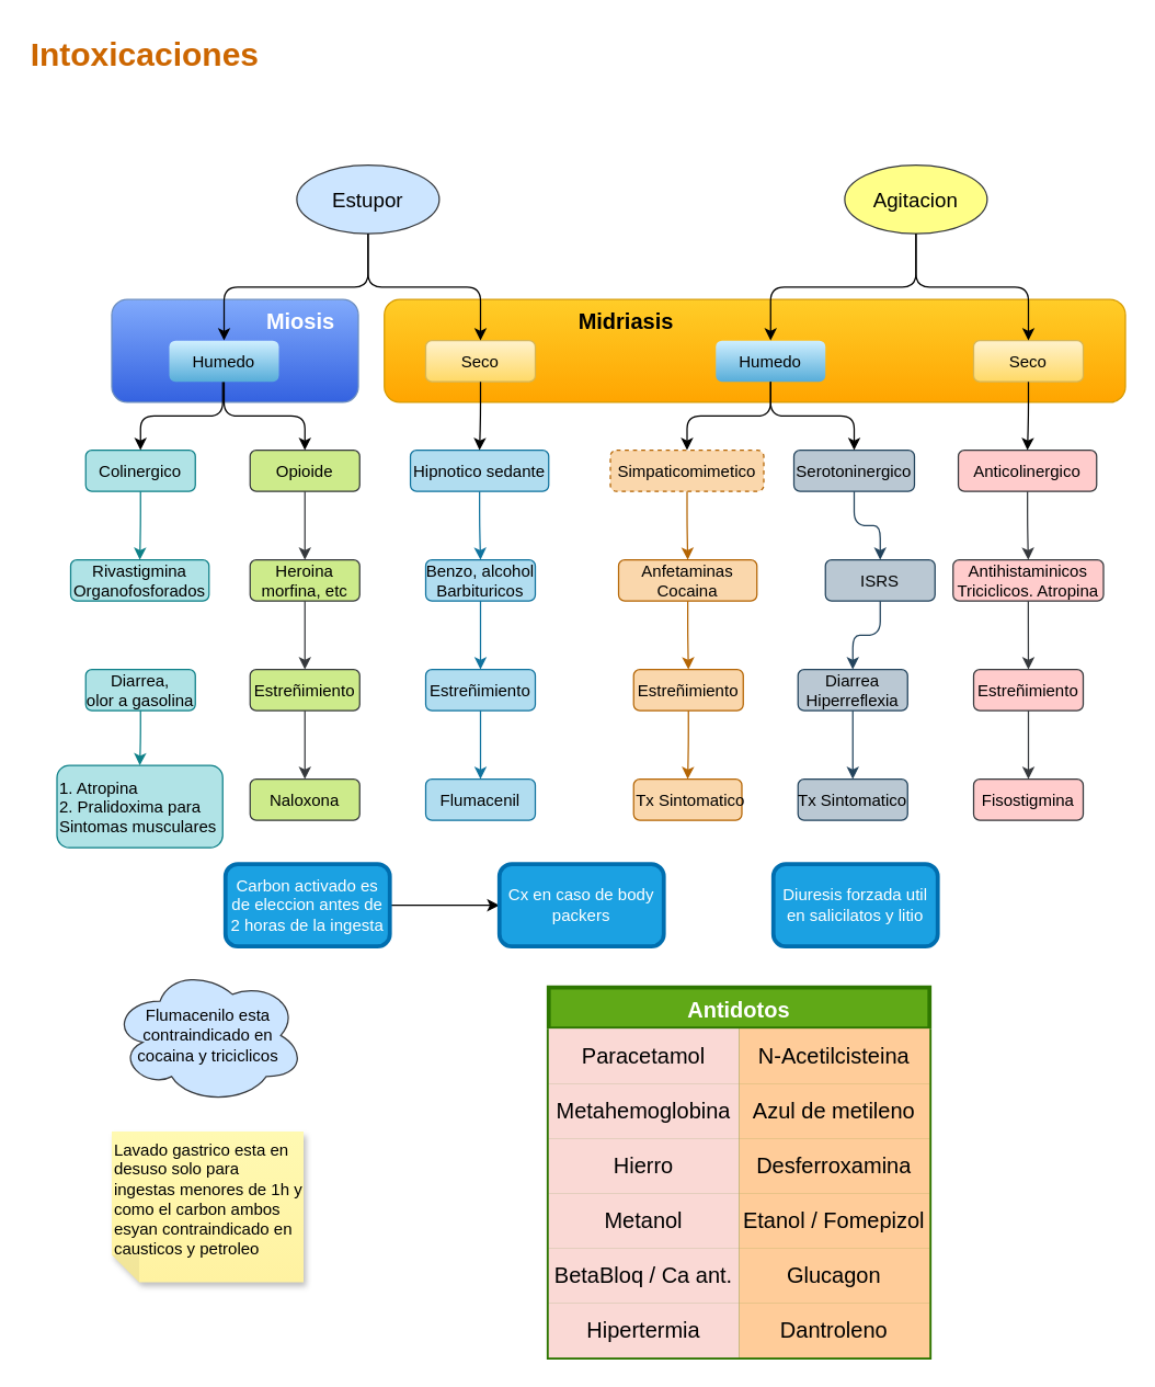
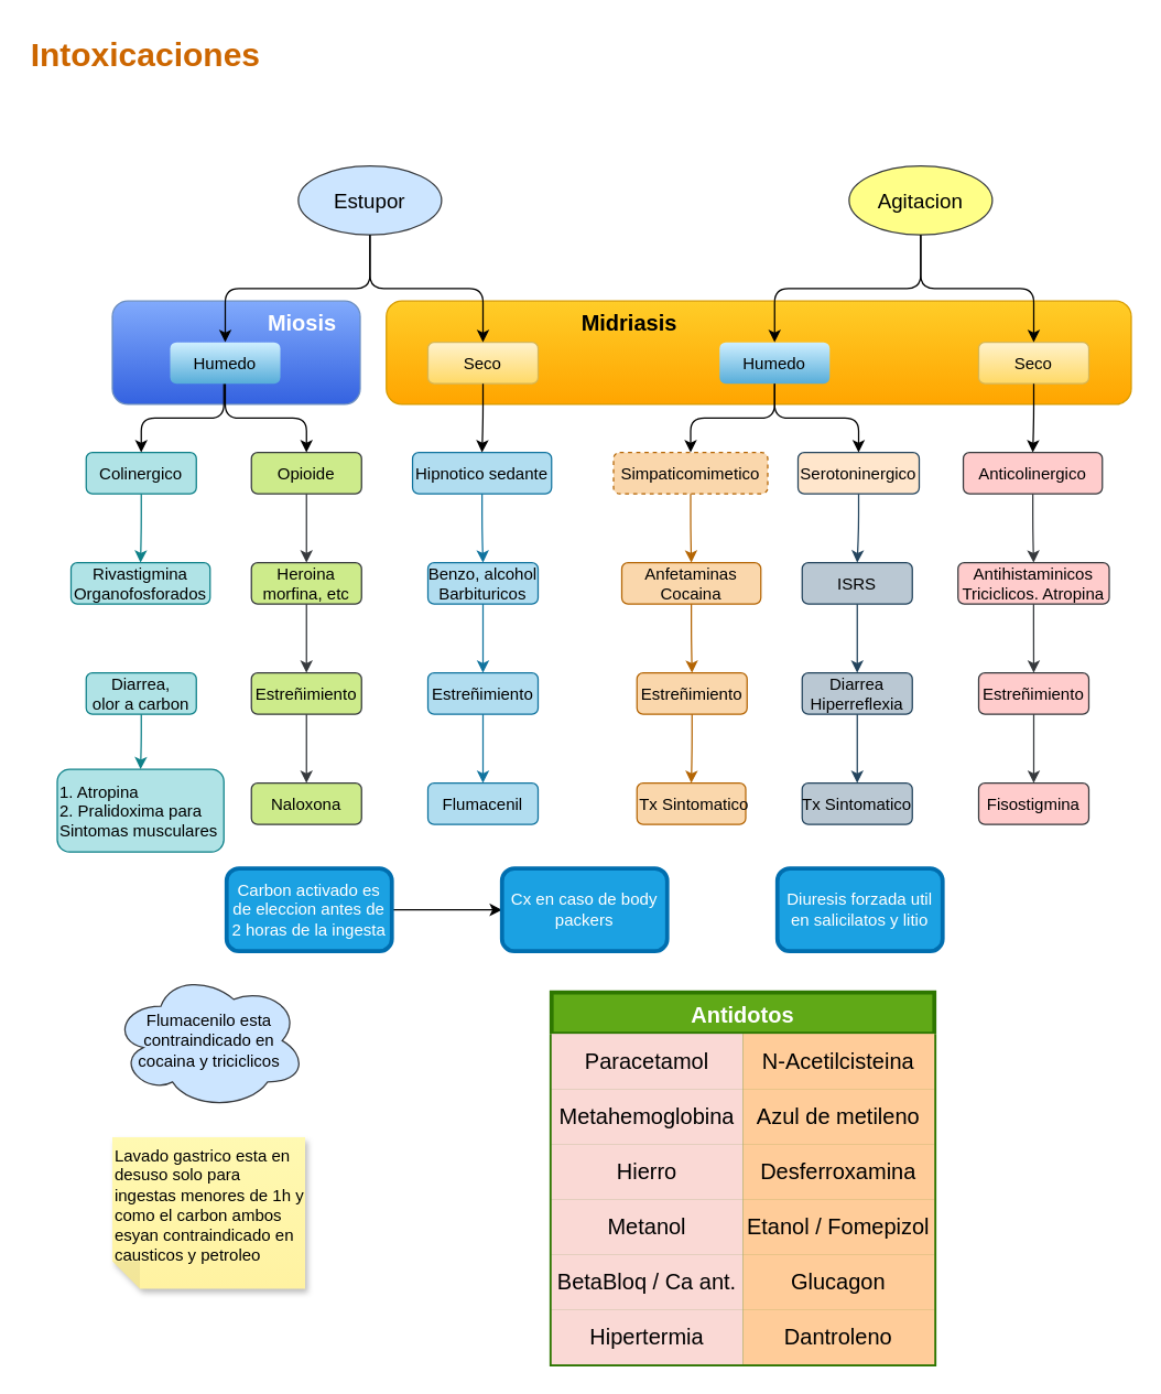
- <mxCell id="40" value="Serotoninergico" style="rounded=1;fillColor=#bac8d3;strokeColor=#23445d;" vertex="1" parent="1"><mxGeometry x="579" y="328" width="88" height="30" as="geometry" /></mxCell>
+ <mxCell id="40" value="Serotoninergico" style="rounded=1;fillColor=#ffe6cc;strokeColor=#23445d;" vertex="1" parent="1"><mxGeometry x="579" y="328" width="88" height="30" as="geometry" /></mxCell>
- <mxCell id="46" value="ISRS" style="rounded=1;fillColor=#bac8d3;strokeColor=#23445d;" vertex="1" parent="1"><mxGeometry x="602.002" y="408" width="80" height="30" as="geometry" /></mxCell>
+ <mxCell id="46" value="ISRS" style="rounded=1;fillColor=#bac8d3;strokeColor=#23445d;" vertex="1" parent="1"><mxGeometry x="582.002" y="408" width="80" height="30" as="geometry" /></mxCell>
- <mxCell id="19" value="Diarrea, &#10;olor a gasolina" style="rounded=1;fillColor=#b0e3e6;strokeColor=#0e8088;" vertex="1" parent="1"><mxGeometry x="62.002" y="488" width="80" height="30" as="geometry" /></mxCell>
+ <mxCell id="19" value="Diarrea, &#10;olor a carbon" style="rounded=1;fillColor=#b0e3e6;strokeColor=#0e8088;" vertex="1" parent="1"><mxGeometry x="62.002" y="488" width="80" height="30" as="geometry" /></mxCell>
